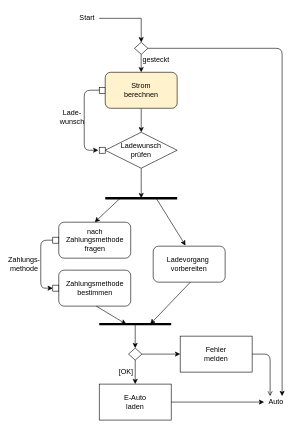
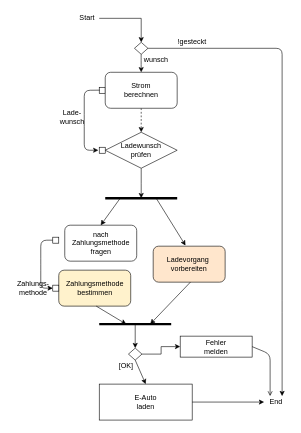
+ <mxCell id="39" value="!gesteckt" style="text;html=1;strokeColor=none;fillColor=none;align=center;verticalAlign=middle;whiteSpace=wrap;rounded=0;" vertex="1" parent="1"><mxGeometry x="300" y="60" width="40" height="20" as="geometry" /></mxCell>
- <mxCell id="14" value="gesteckt" style="text;html=1;strokeColor=none;fillColor=none;align=center;verticalAlign=middle;whiteSpace=wrap;rounded=0;" parent="1" vertex="1"><mxGeometry x="240" y="90" width="40" height="20" as="geometry" /></mxCell>
+ <mxCell id="14" value="wunsch" style="text;html=1;strokeColor=none;fillColor=none;align=center;verticalAlign=middle;whiteSpace=wrap;rounded=0;" parent="1" vertex="1"><mxGeometry x="240" y="90" width="40" height="20" as="geometry" /></mxCell>
- <mxCell id="5" value="&lt;span&gt;Strom&lt;/span&gt;&lt;br&gt;&lt;span&gt;berechnen&lt;/span&gt;" style="rounded=1;whiteSpace=wrap;html=1;fillColor=#fff2cc;" parent="1" vertex="1"><mxGeometry x="175" y="120" width="120" height="60" as="geometry" /></mxCell>
+ <mxCell id="5" value="&lt;span&gt;Strom&lt;/span&gt;&lt;br&gt;&lt;span&gt;berechnen&lt;/span&gt;" style="rounded=1;whiteSpace=wrap;html=1;" parent="1" vertex="1"><mxGeometry x="175" y="120" width="120" height="60" as="geometry" /></mxCell>
- <mxCell id="4" value="" style="edgeStyle=orthogonalEdgeStyle;rounded=0;orthogonalLoop=1;jettySize=auto;html=1;" parent="1" source="5" target="10" edge="1"><mxGeometry relative="1" as="geometry" /></mxCell>
+ <mxCell id="4" value="" style="edgeStyle=orthogonalEdgeStyle;rounded=0;orthogonalLoop=1;jettySize=auto;html=1;dashed=1;" parent="1" source="5" target="10" edge="1"><mxGeometry relative="1" as="geometry" /></mxCell>
- <mxCell id="15" value="nach&lt;br&gt;Zahlungsmethode&lt;br&gt;fragen" style="rounded=1;whiteSpace=wrap;html=1;" parent="1" vertex="1"><mxGeometry x="97.5" y="370" width="120" height="60" as="geometry" /></mxCell>
+ <mxCell id="15" value="nach&lt;br&gt;Zahlungsmethode&lt;br&gt;fragen" style="rounded=1;whiteSpace=wrap;html=1;" parent="1" vertex="1"><mxGeometry x="107.5" y="375" width="120" height="60" as="geometry" /></mxCell>
- <mxCell id="33" value="Zahlungs-&lt;br&gt;methode" style="text;html=1;strokeColor=none;fillColor=none;align=center;verticalAlign=middle;whiteSpace=wrap;rounded=0;" parent="1" vertex="1"><mxGeometry x="20" y="430" width="40" height="20" as="geometry" /></mxCell>
+ <mxCell id="33" value="Zahlungs-&lt;br&gt;methode" style="text;html=1;strokeColor=none;fillColor=none;align=center;verticalAlign=middle;whiteSpace=wrap;rounded=0;" parent="1" vertex="1"><mxGeometry x="35" y="470" width="40" height="20" as="geometry" /></mxCell>
- <mxCell id="16" value="Ladevorgang&amp;nbsp;&lt;br&gt;vorbereiten" style="rounded=1;whiteSpace=wrap;html=1;" parent="1" vertex="1"><mxGeometry x="255" y="410" width="120" height="60" as="geometry" /></mxCell>
+ <mxCell id="16" value="Ladevorgang&amp;nbsp;&lt;br&gt;vorbereiten" style="rounded=1;whiteSpace=wrap;html=1;fillColor=#ffe6cc;" parent="1" vertex="1"><mxGeometry x="255" y="410" width="120" height="60" as="geometry" /></mxCell>
- <mxCell id="17" value="Zahlungsmethode&lt;br&gt;bestimmen" style="rounded=1;whiteSpace=wrap;html=1;" parent="1" vertex="1"><mxGeometry x="97.5" y="450" width="120" height="60" as="geometry" /></mxCell>
+ <mxCell id="17" value="Zahlungsmethode&lt;br&gt;bestimmen" style="rounded=1;whiteSpace=wrap;html=1;fillColor=#fff2cc;" parent="1" vertex="1"><mxGeometry x="97.5" y="450" width="120" height="60" as="geometry" /></mxCell>
- <mxCell id="25" value="Fehler&lt;br&gt;melden" style="whiteSpace=wrap;html=1;" parent="1" vertex="1"><mxGeometry x="300" y="560" width="120" height="60" as="geometry" /></mxCell>
+ <mxCell id="25" value="Fehler&lt;br&gt;melden" style="whiteSpace=wrap;html=1;" parent="1" vertex="1"><mxGeometry x="300" y="560" width="120" height="35" as="geometry" /></mxCell>
- <mxCell id="24" value="[OK]" style="text;html=1;strokeColor=none;fillColor=none;align=center;verticalAlign=middle;whiteSpace=wrap;rounded=0;" parent="1" vertex="1"><mxGeometry x="190" y="610" width="40" height="20" as="geometry" /></mxCell>
+ <mxCell id="24" value="[OK]" style="text;html=1;strokeColor=none;fillColor=none;align=center;verticalAlign=middle;whiteSpace=wrap;rounded=0;" parent="1" vertex="1"><mxGeometry x="190" y="600" width="40" height="20" as="geometry" /></mxCell>
- <mxCell id="22" value="E-Auto&lt;br&gt;laden" style="whiteSpace=wrap;html=1;" parent="1" vertex="1"><mxGeometry x="165" y="640" width="120" height="60" as="geometry" /></mxCell>
+ <mxCell id="22" value="E-Auto&lt;br&gt;laden" style="whiteSpace=wrap;html=1;" parent="1" vertex="1"><mxGeometry x="165" y="640" width="155" height="60" as="geometry" /></mxCell>
- <mxCell id="36" value="Auto" style="text;html=1;strokeColor=none;fillColor=none;align=center;verticalAlign=middle;whiteSpace=wrap;rounded=0;" parent="1" vertex="1"><mxGeometry x="440" y="660" width="40" height="20" as="geometry" /></mxCell>
+ <mxCell id="36" value="End" style="text;html=1;strokeColor=none;fillColor=none;align=center;verticalAlign=middle;whiteSpace=wrap;rounded=0;" parent="1" vertex="1"><mxGeometry x="440" y="660" width="40" height="20" as="geometry" /></mxCell>
